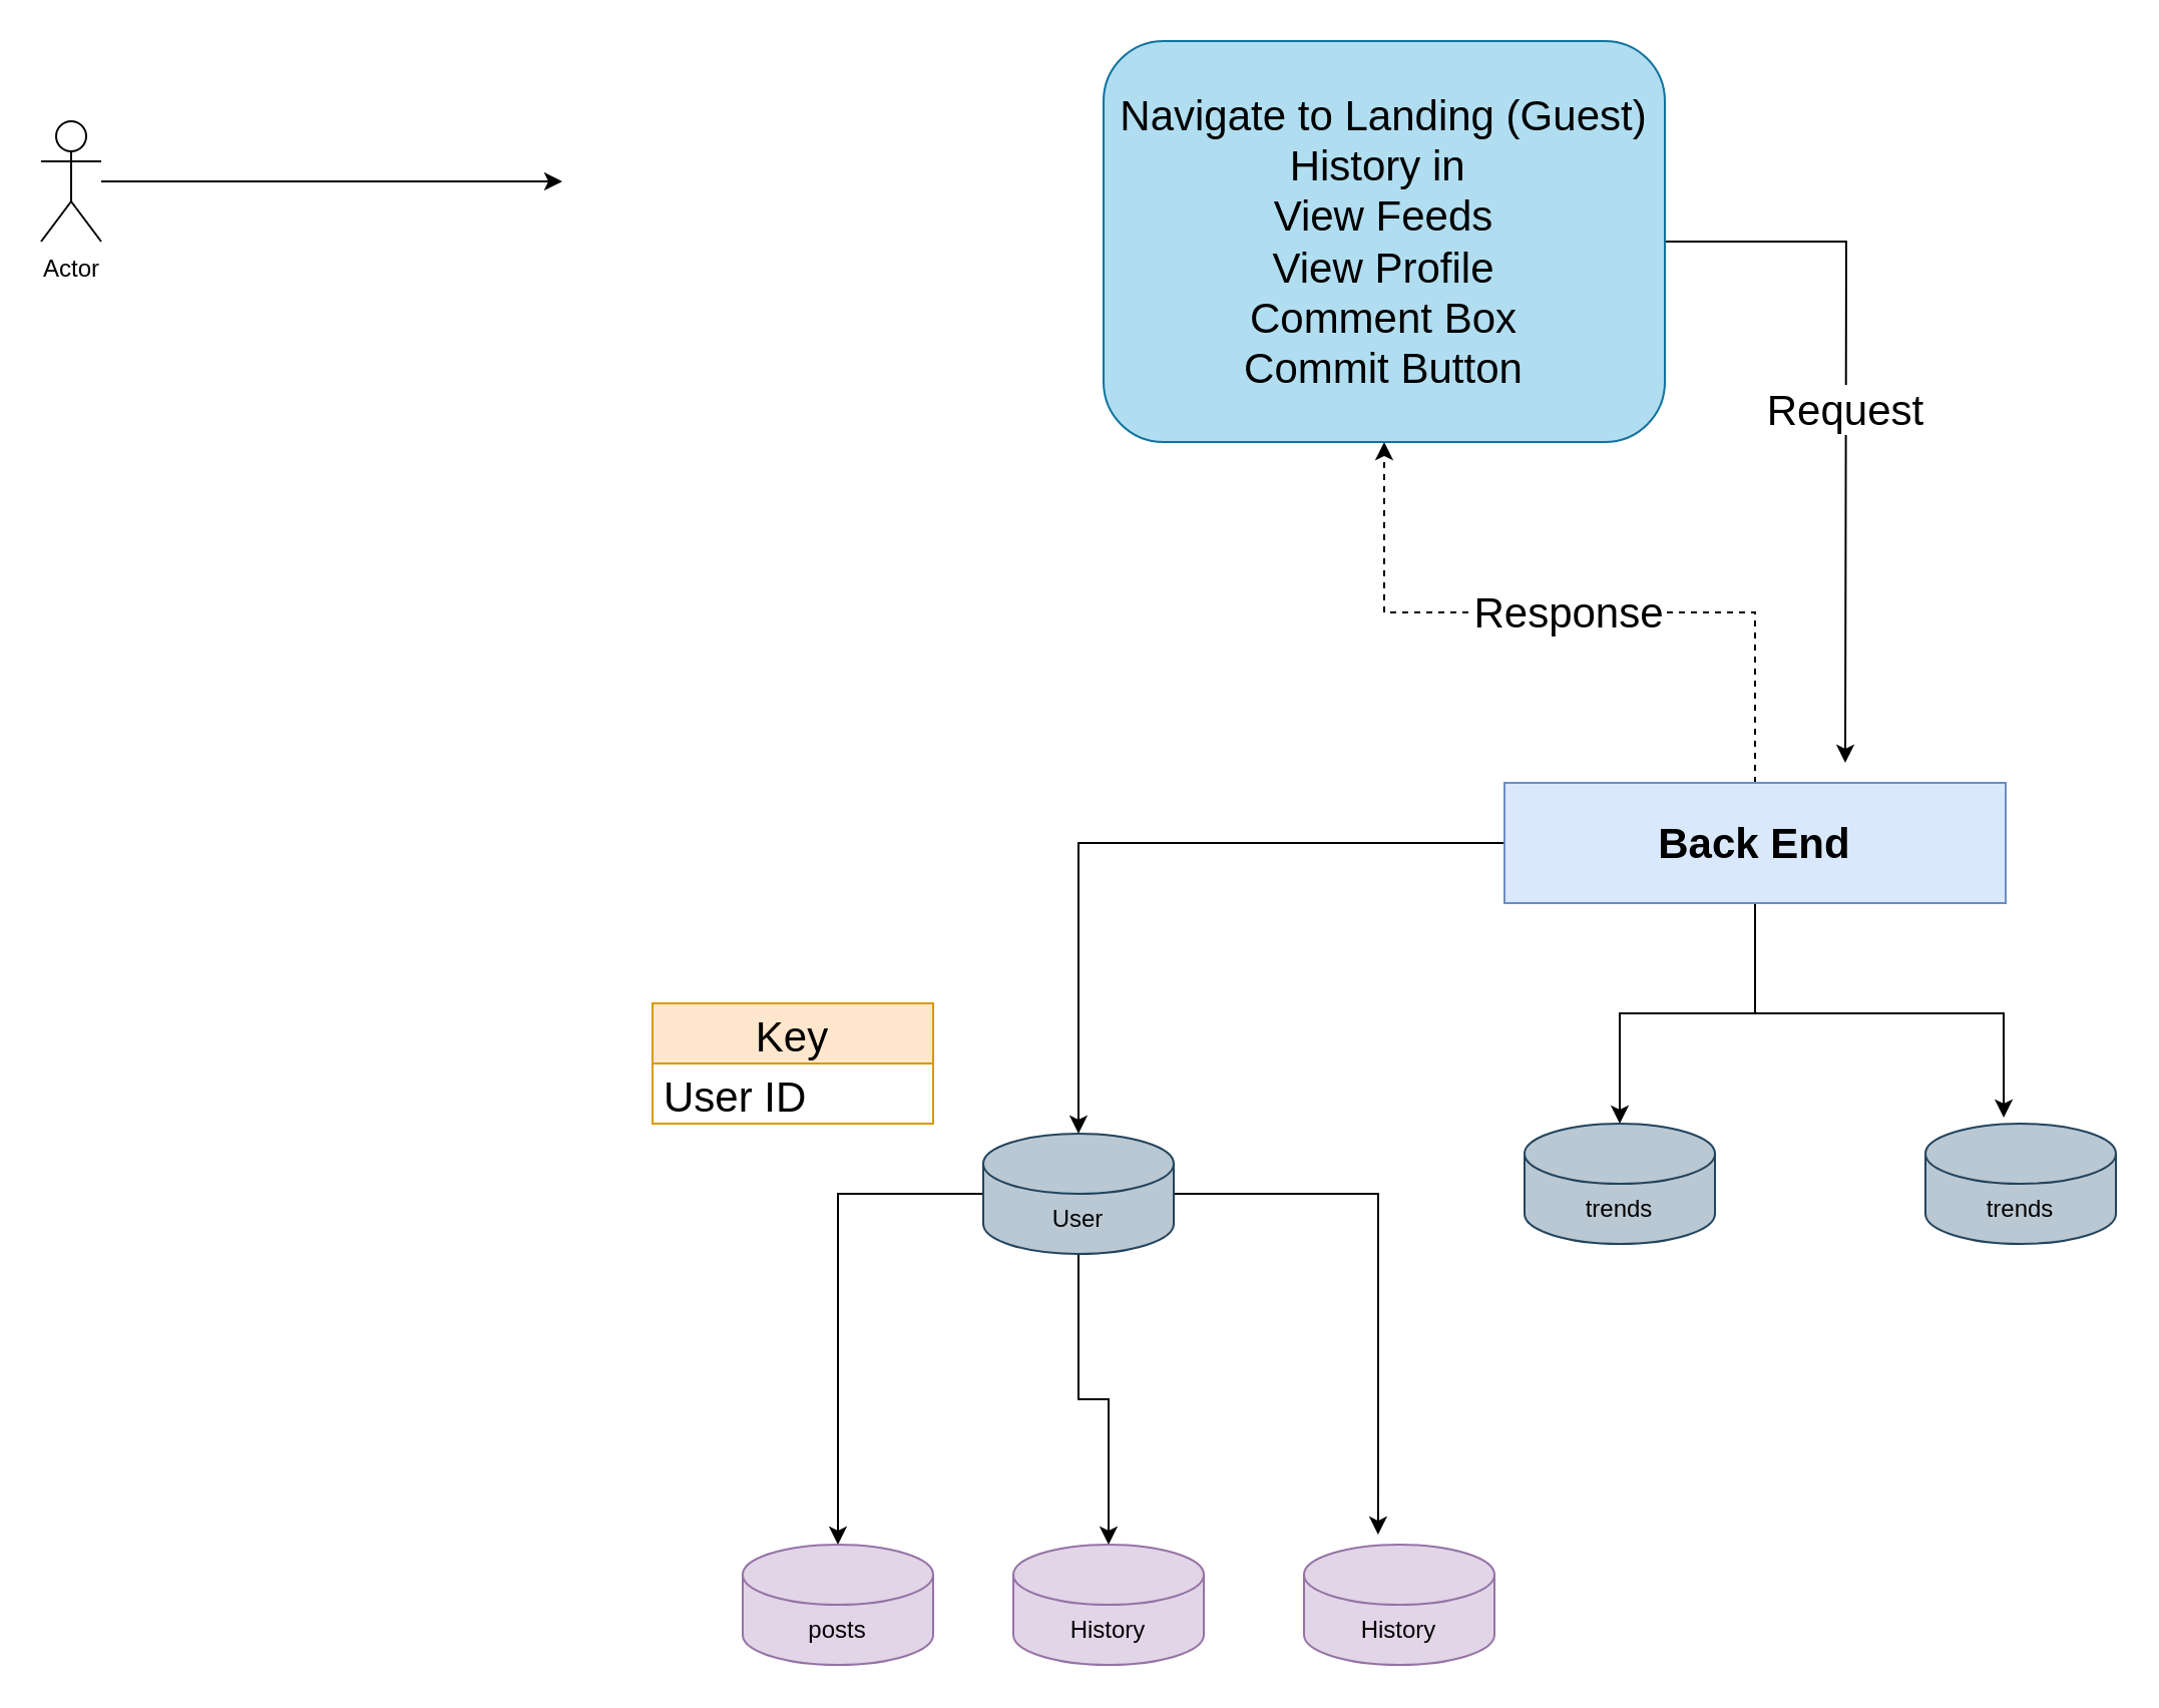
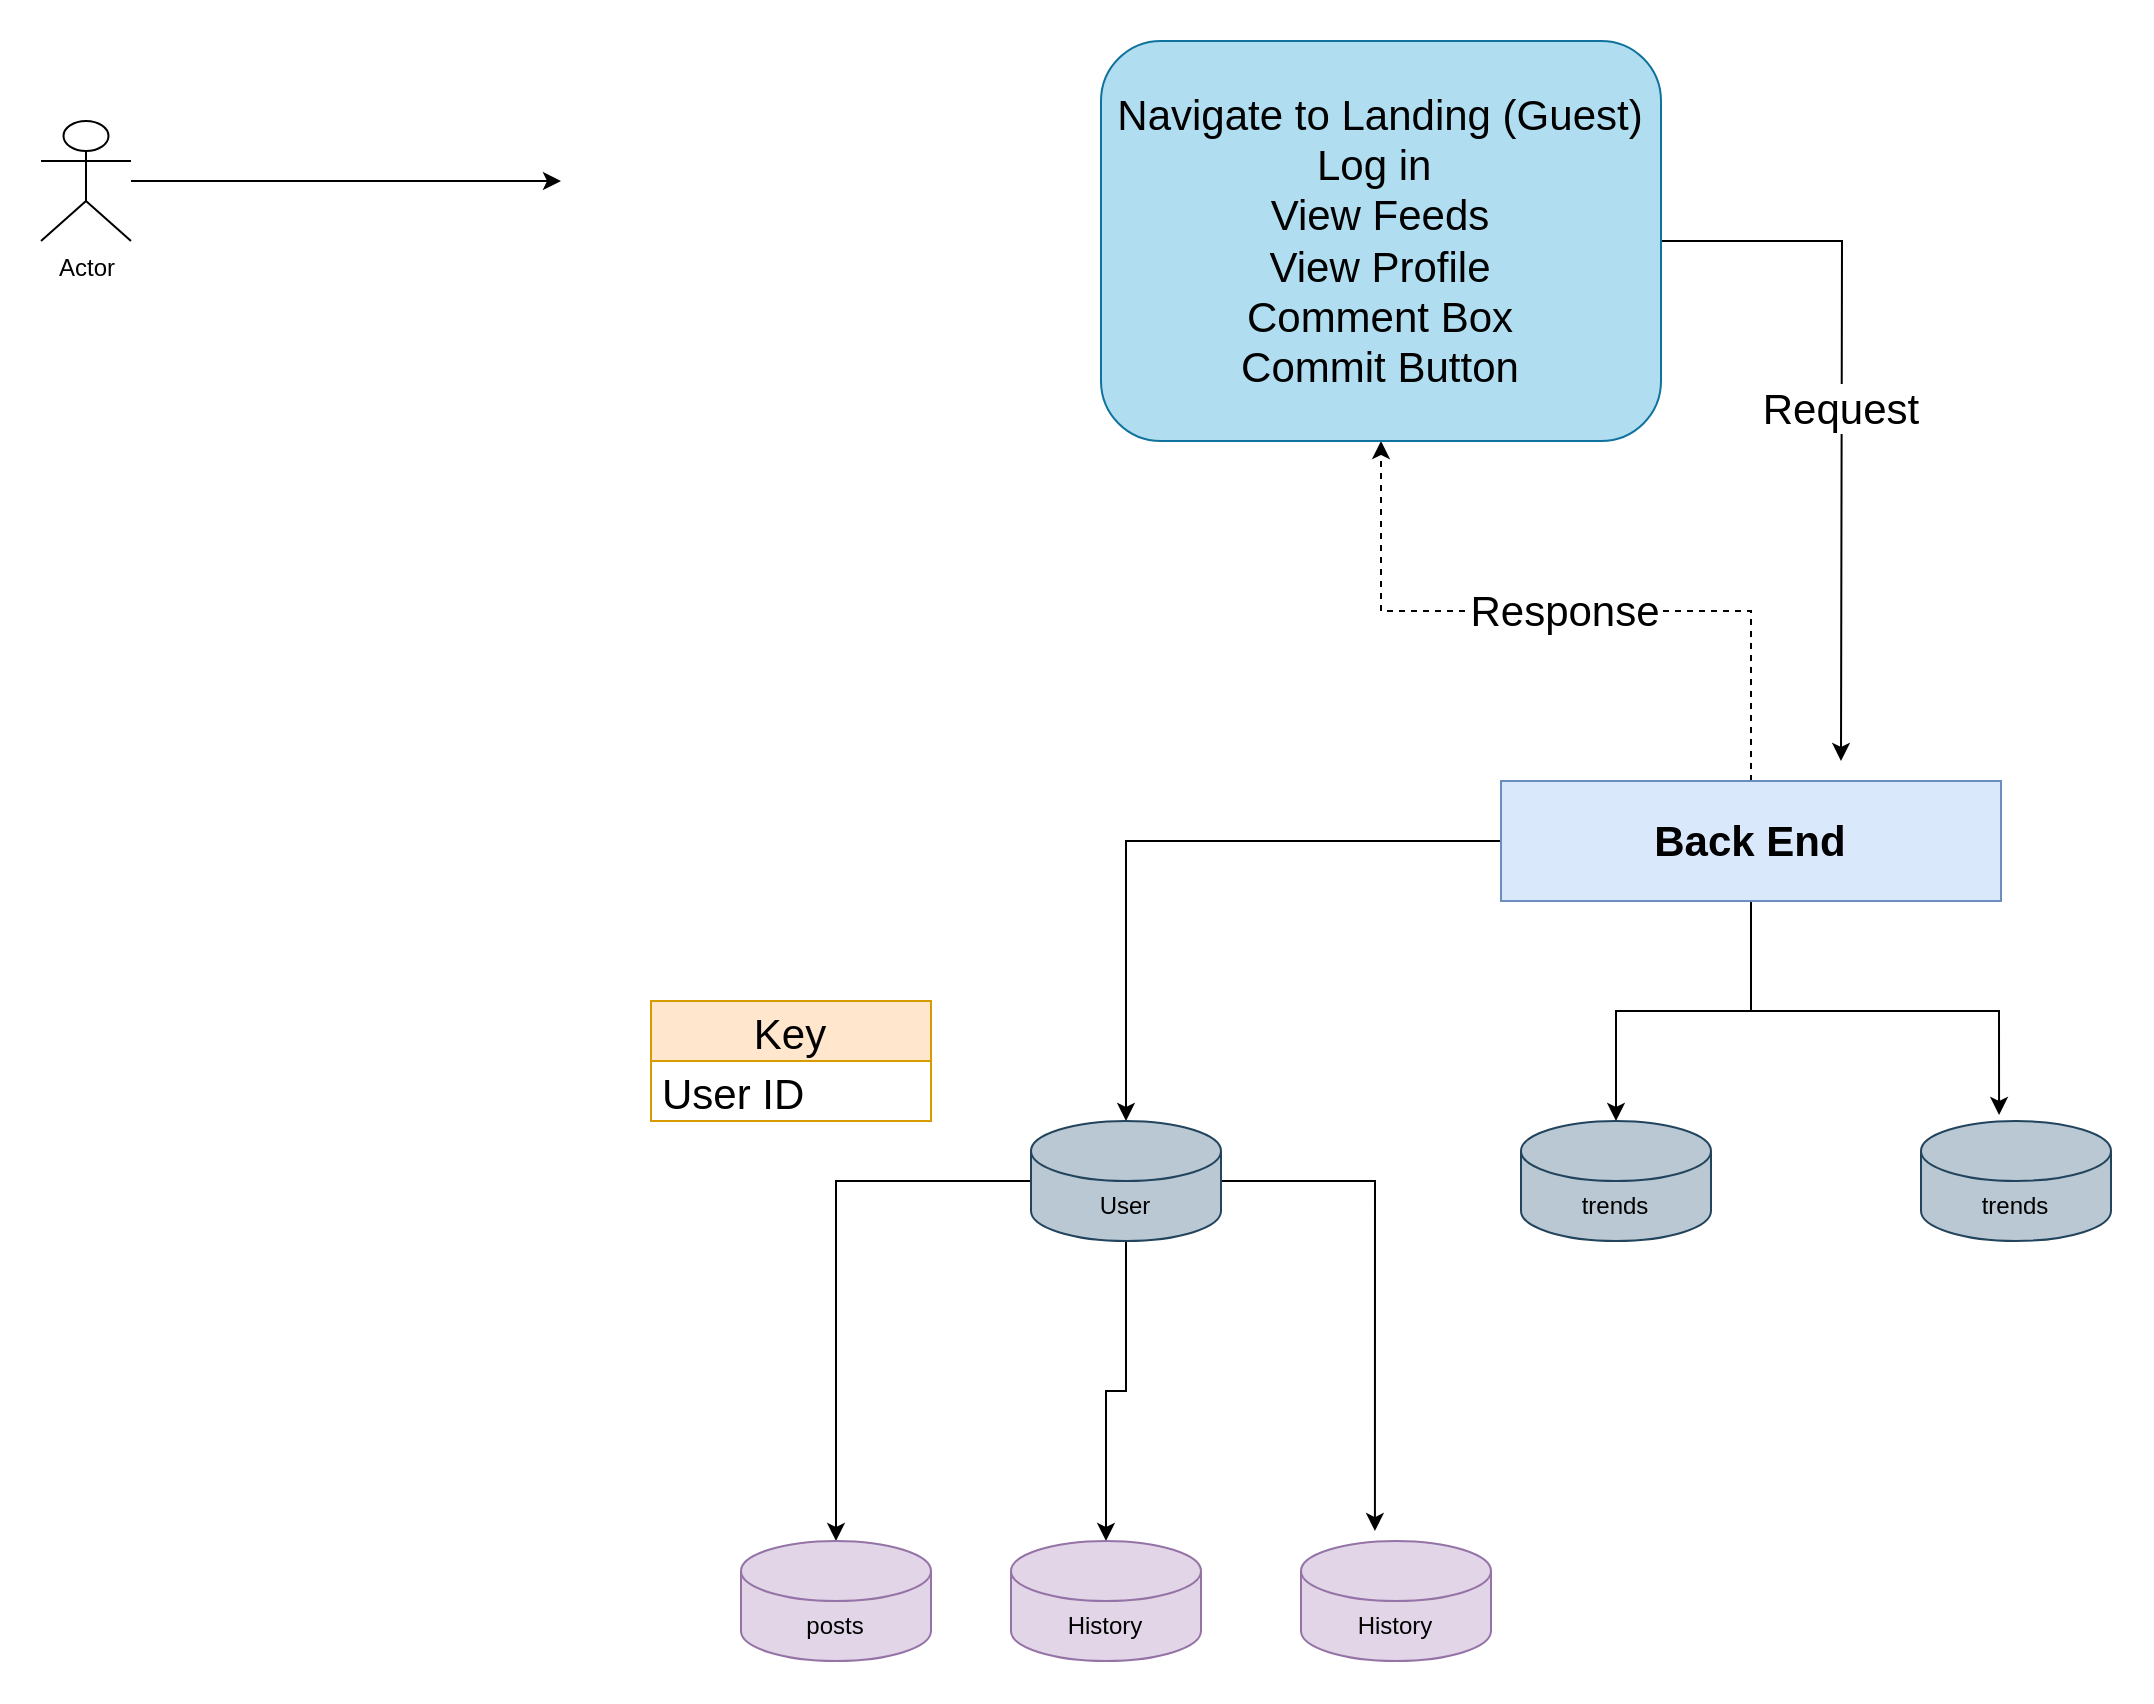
- <mxCell id="4" value="Actor" style="shape=umlActor;verticalLabelPosition=bottom;verticalAlign=top;html=1;outlineConnect=0;" vertex="1" parent="1"><mxGeometry x="20" y="60" width="30" height="60" as="geometry" /></mxCell>
+ <mxCell id="4" value="Actor" style="shape=umlActor;verticalLabelPosition=bottom;verticalAlign=top;html=1;outlineConnect=0;" vertex="1" parent="1"><mxGeometry x="20" y="60" width="45" height="60" as="geometry" /></mxCell>
- <mxCell id="22" value="Navigate to Landing (Guest)&lt;br&gt;History in&amp;nbsp;&lt;br&gt;View Feeds&lt;br&gt;View Profile&lt;br&gt;Comment Box&lt;br&gt;Commit Button&lt;br&gt;" style="rounded=1;whiteSpace=wrap;html=1;fontSize=21;fillColor=#b1ddf0;strokeColor=#10739e;" vertex="1" parent="1"><mxGeometry x="550" y="20" width="280" height="200" as="geometry" /></mxCell>
+ <mxCell id="22" value="Navigate to Landing (Guest)&lt;br&gt;Log in&amp;nbsp;&lt;br&gt;View Feeds&lt;br&gt;View Profile&lt;br&gt;Comment Box&lt;br&gt;Commit Button&lt;br&gt;" style="rounded=1;whiteSpace=wrap;html=1;fontSize=21;fillColor=#b1ddf0;strokeColor=#10739e;" vertex="1" parent="1"><mxGeometry x="550" y="20" width="280" height="200" as="geometry" /></mxCell>
- <mxCell id="13" value="User" style="shape=cylinder3;whiteSpace=wrap;html=1;boundedLbl=1;backgroundOutline=1;size=15;fillColor=#bac8d3;strokeColor=#23445d;" vertex="1" parent="1"><mxGeometry x="490" y="565" width="95" height="60" as="geometry" /></mxCell>
+ <mxCell id="13" value="User" style="shape=cylinder3;whiteSpace=wrap;html=1;boundedLbl=1;backgroundOutline=1;size=15;fillColor=#bac8d3;strokeColor=#23445d;" vertex="1" parent="1"><mxGeometry x="515" y="560" width="95" height="60" as="geometry" /></mxCell>
